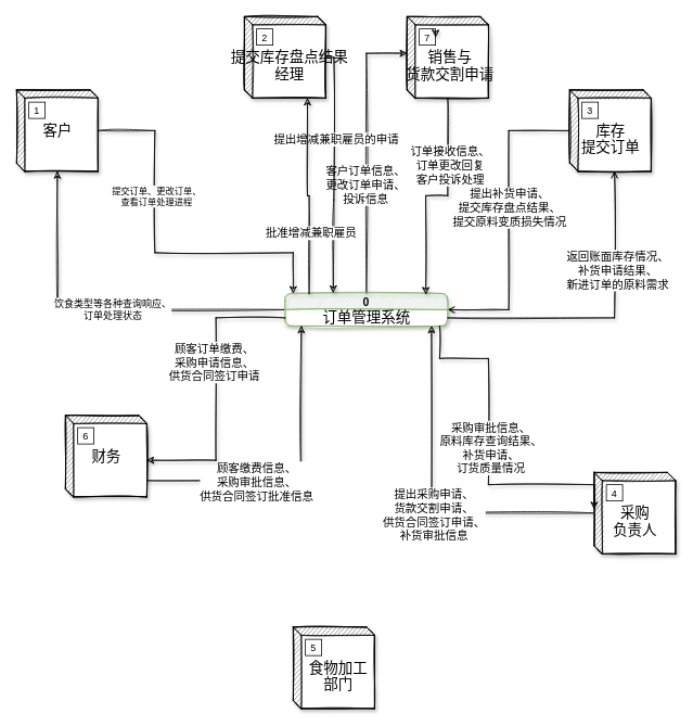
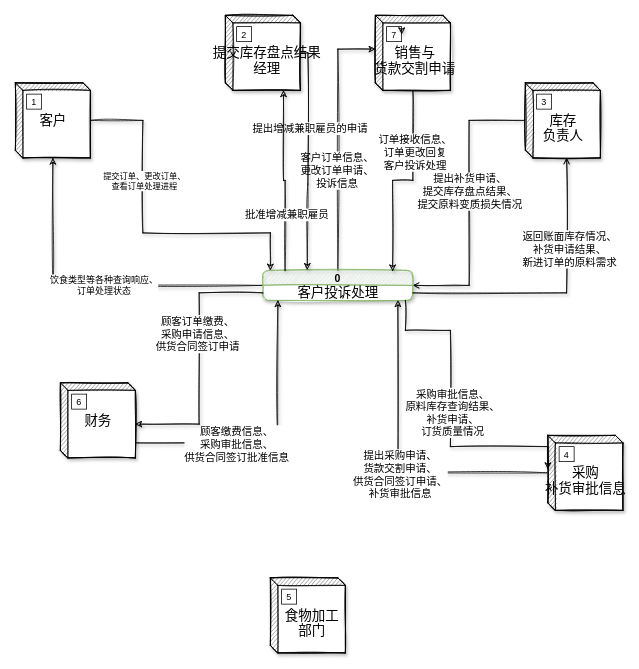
- <mxCell id="8" value="&lt;font style=&quot;font-size: 18px&quot;&gt;&lt;br&gt;库存&lt;br&gt;提交订单&lt;/font&gt;" style="html=1;dashed=0;whitespace=wrap;shape=mxgraph.dfd.externalEntity;sketch=1;shadow=1;" parent="1" vertex="1"><mxGeometry x="700" y="110" width="100" height="100" as="geometry" /></mxCell>
+ <mxCell id="8" value="&lt;font style=&quot;font-size: 18px&quot;&gt;&lt;br&gt;库存&lt;br&gt;负责人&lt;/font&gt;" style="html=1;dashed=0;whitespace=wrap;shape=mxgraph.dfd.externalEntity;sketch=1;shadow=1;" parent="1" vertex="1"><mxGeometry x="700" y="110" width="100" height="100" as="geometry" /></mxCell>
- <mxCell id="21" value="&lt;font style=&quot;font-size: 18px&quot;&gt;订单管理系统&lt;/font&gt;" style="text;html=1;resizable=0;autosize=1;align=center;verticalAlign=middle;points=[];fillColor=none;strokeColor=none;rounded=0;" parent="20" vertex="1"><mxGeometry y="20" width="200" height="20" as="geometry" /></mxCell>
+ <mxCell id="21" value="&lt;font style=&quot;font-size: 18px&quot;&gt;客户投诉处理&lt;/font&gt;" style="text;html=1;resizable=0;autosize=1;align=center;verticalAlign=middle;points=[];fillColor=none;strokeColor=none;rounded=0;" parent="20" vertex="1"><mxGeometry y="20" width="200" height="20" as="geometry" /></mxCell>
- <mxCell id="12" value="&lt;font style=&quot;font-size: 18px&quot;&gt;&lt;br&gt;采购&lt;br&gt;负责人&lt;/font&gt;" style="html=1;dashed=0;whitespace=wrap;shape=mxgraph.dfd.externalEntity;sketch=1;shadow=1;" parent="1" vertex="1"><mxGeometry x="730" y="580" width="100" height="100" as="geometry" /></mxCell>
+ <mxCell id="12" value="&lt;font style=&quot;font-size: 18px&quot;&gt;&lt;br&gt;采购&lt;br&gt;补货审批信息&lt;/font&gt;" style="html=1;dashed=0;whitespace=wrap;shape=mxgraph.dfd.externalEntity;sketch=1;shadow=1;" parent="1" vertex="1"><mxGeometry x="730" y="580" width="100" height="100" as="geometry" /></mxCell>
